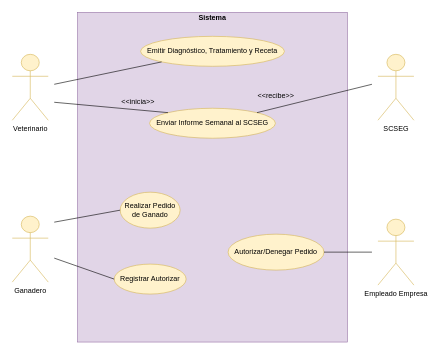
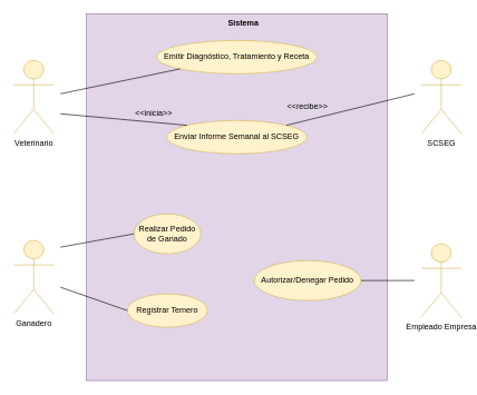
- <mxCell id="18" value="Sistema" style="text;html=1;strokeColor=none;fillColor=none;align=center;verticalAlign=middle;whiteSpace=wrap;rounded=0;fontStyle=1" vertex="1" parent="1"><mxGeometry x="334" y="20" width="40" height="20" as="geometry" /></mxCell>
+ <mxCell id="18" value="Sistema" style="text;html=1;strokeColor=none;fillColor=none;align=center;verticalAlign=middle;whiteSpace=wrap;rounded=0;fontStyle=1" vertex="1" parent="1"><mxGeometry x="344" y="25" width="40" height="20" as="geometry" /></mxCell>
- <mxCell id="6" value="Registrar Autorizar" style="ellipse;whiteSpace=wrap;html=1;fillColor=#fff2cc;strokeColor=#d6b656;" vertex="1" parent="1"><mxGeometry x="190" y="440" width="120" height="50" as="geometry" /></mxCell>
+ <mxCell id="6" value="Registrar Temero" style="ellipse;whiteSpace=wrap;html=1;fillColor=#fff2cc;strokeColor=#d6b656;" vertex="1" parent="1"><mxGeometry x="190" y="440" width="120" height="50" as="geometry" /></mxCell>
